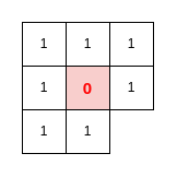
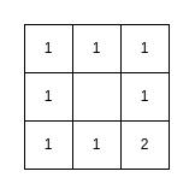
- <mxCell id="6" value="0" style="whiteSpace=wrap;html=1;aspect=fixed;fillColor=#f8cecc;strokeColor=#000000;fontSize=15;fontColor=#FF0000;fontStyle=1" parent="1" vertex="1"><mxGeometry x="60" y="60" width="40" height="40" as="geometry" /></mxCell>
+ <mxCell id="10" value="2" style="whiteSpace=wrap;html=1;aspect=fixed;fillColor=#ffffff;strokeColor=#000000;" parent="1" vertex="1"><mxGeometry x="100" y="100" width="40" height="40" as="geometry" /></mxCell>
